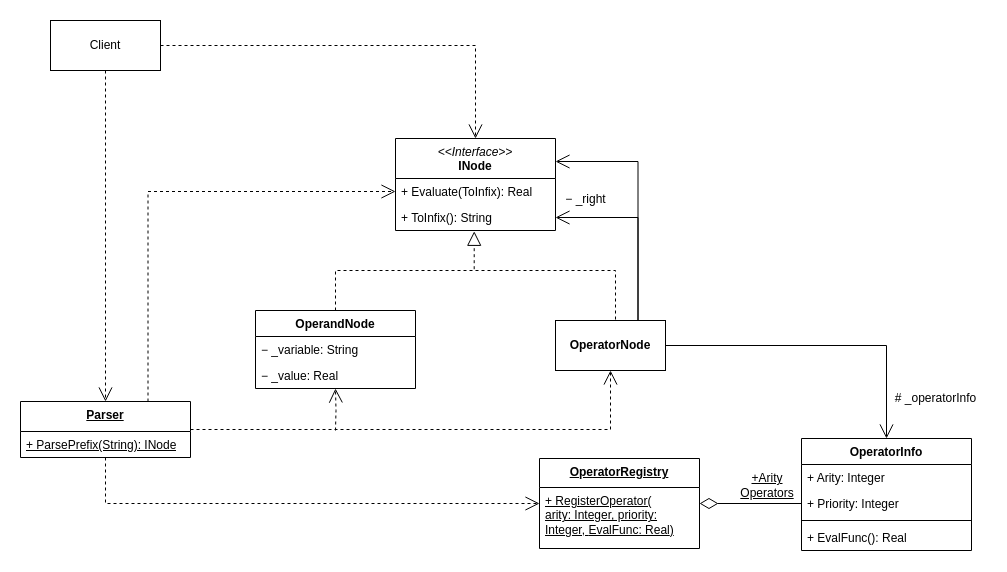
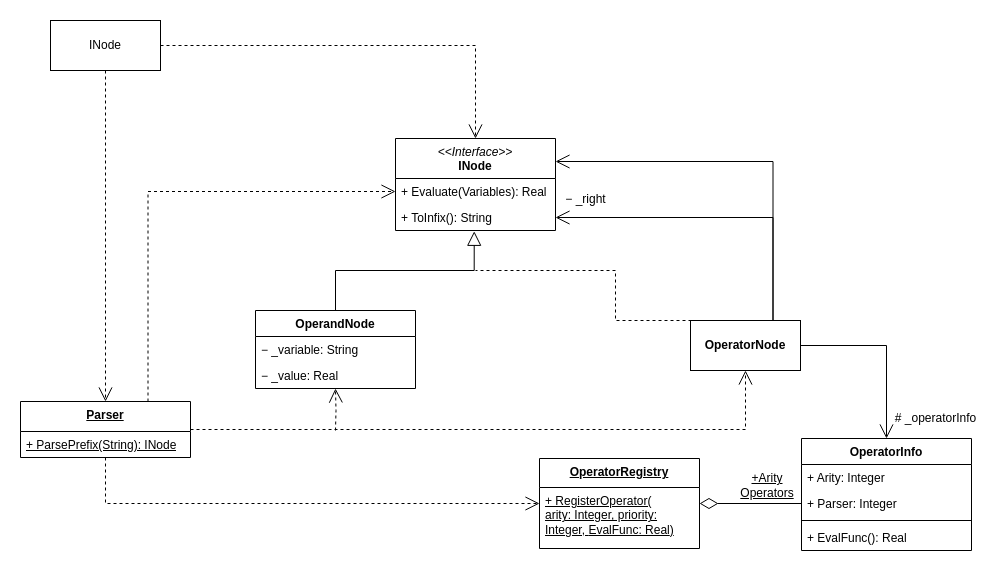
- <mxCell id="20" value="Client" style="html=1;whiteSpace=wrap;" parent="1" vertex="1"><mxGeometry x="50" y="20" width="110" height="50" as="geometry" /></mxCell>
+ <mxCell id="20" value="INode" style="html=1;whiteSpace=wrap;" parent="1" vertex="1"><mxGeometry x="50" y="20" width="110" height="50" as="geometry" /></mxCell>
- <mxCell id="3" value="+ Evaluate(ToInfix): Real" style="text;strokeColor=none;fillColor=none;align=left;verticalAlign=top;spacingLeft=4;spacingRight=4;overflow=hidden;rotatable=0;points=[[0,0.5],[1,0.5]];portConstraint=eastwest;whiteSpace=wrap;html=1;" parent="2" vertex="1"><mxGeometry y="40" width="160" height="26" as="geometry" /></mxCell>
+ <mxCell id="3" value="+ Evaluate(Variables): Real" style="text;strokeColor=none;fillColor=none;align=left;verticalAlign=top;spacingLeft=4;spacingRight=4;overflow=hidden;rotatable=0;points=[[0,0.5],[1,0.5]];portConstraint=eastwest;whiteSpace=wrap;html=1;" parent="2" vertex="1"><mxGeometry y="40" width="160" height="26" as="geometry" /></mxCell>
- <mxCell id="11" value="" style="endArrow=block;dashed=1;endFill=0;endSize=12;html=1;rounded=0;entryX=0.492;entryY=1.031;entryDx=0;entryDy=0;entryPerimeter=0;edgeStyle=orthogonalEdgeStyle;exitX=0.5;exitY=0;exitDx=0;exitDy=0;" parent="1" source="6" target="4" edge="1"><mxGeometry width="160" relative="1" as="geometry"><mxPoint x="275" y="290" as="sourcePoint" /><mxPoint x="475" y="240" as="targetPoint" /></mxGeometry></mxCell>
+ <mxCell id="11" value="" style="endArrow=block;dashed=0;endFill=0;endSize=12;html=1;rounded=0;entryX=0.492;entryY=1.031;entryDx=0;entryDy=0;entryPerimeter=0;edgeStyle=orthogonalEdgeStyle;exitX=0.5;exitY=0;exitDx=0;exitDy=0;" parent="1" source="6" target="4" edge="1"><mxGeometry width="160" relative="1" as="geometry"><mxPoint x="275" y="290" as="sourcePoint" /><mxPoint x="475" y="240" as="targetPoint" /></mxGeometry></mxCell>
- <mxCell id="33" value="&lt;span style=&quot;font-weight: 700;&quot;&gt;OperatorNode&lt;/span&gt;" style="html=1;whiteSpace=wrap;" vertex="1" parent="1"><mxGeometry x="555" y="320" width="110" height="50" as="geometry" /></mxCell>
+ <mxCell id="33" value="&lt;span style=&quot;font-weight: 700;&quot;&gt;OperatorNode&lt;/span&gt;" style="html=1;whiteSpace=wrap;" vertex="1" parent="1"><mxGeometry x="690" y="320" width="110" height="50" as="geometry" /></mxCell>
- <mxCell id="31" value="&lt;span style=&quot;text-align: left; text-wrap-mode: wrap;&quot;&gt;#&lt;/span&gt;&lt;span style=&quot;text-align: left; text-wrap-mode: wrap; background-color: transparent; color: light-dark(rgb(0, 0, 0), rgb(255, 255, 255));&quot;&gt;&amp;nbsp;_operatorInfo&lt;/span&gt;" style="text;html=1;align=center;verticalAlign=middle;resizable=0;points=[];autosize=1;strokeColor=none;fillColor=none;" parent="1" vertex="1"><mxGeometry x="885" y="383" width="100" height="30" as="geometry" /></mxCell>
+ <mxCell id="31" value="&lt;span style=&quot;text-align: left; text-wrap-mode: wrap;&quot;&gt;#&lt;/span&gt;&lt;span style=&quot;text-align: left; text-wrap-mode: wrap; background-color: transparent; color: light-dark(rgb(0, 0, 0), rgb(255, 255, 255));&quot;&gt;&amp;nbsp;_operatorInfo&lt;/span&gt;" style="text;html=1;align=center;verticalAlign=middle;resizable=0;points=[];autosize=1;strokeColor=none;fillColor=none;" parent="1" vertex="1"><mxGeometry x="885" y="403" width="100" height="30" as="geometry" /></mxCell>
- <mxCell id="23" value="+ Priority&lt;span style=&quot;background-color: transparent; color: light-dark(rgb(0, 0, 0), rgb(255, 255, 255));&quot;&gt;: Integer&lt;/span&gt;" style="text;strokeColor=none;fillColor=none;align=left;verticalAlign=top;spacingLeft=4;spacingRight=4;overflow=hidden;rotatable=0;points=[[0,0.5],[1,0.5]];portConstraint=eastwest;whiteSpace=wrap;html=1;" parent="21" vertex="1"><mxGeometry y="52" width="170" height="26" as="geometry" /></mxCell>
+ <mxCell id="23" value="+ Parser&lt;span style=&quot;background-color: transparent; color: light-dark(rgb(0, 0, 0), rgb(255, 255, 255));&quot;&gt;: Integer&lt;/span&gt;" style="text;strokeColor=none;fillColor=none;align=left;verticalAlign=top;spacingLeft=4;spacingRight=4;overflow=hidden;rotatable=0;points=[[0,0.5],[1,0.5]];portConstraint=eastwest;whiteSpace=wrap;html=1;" parent="21" vertex="1"><mxGeometry y="52" width="170" height="26" as="geometry" /></mxCell>
